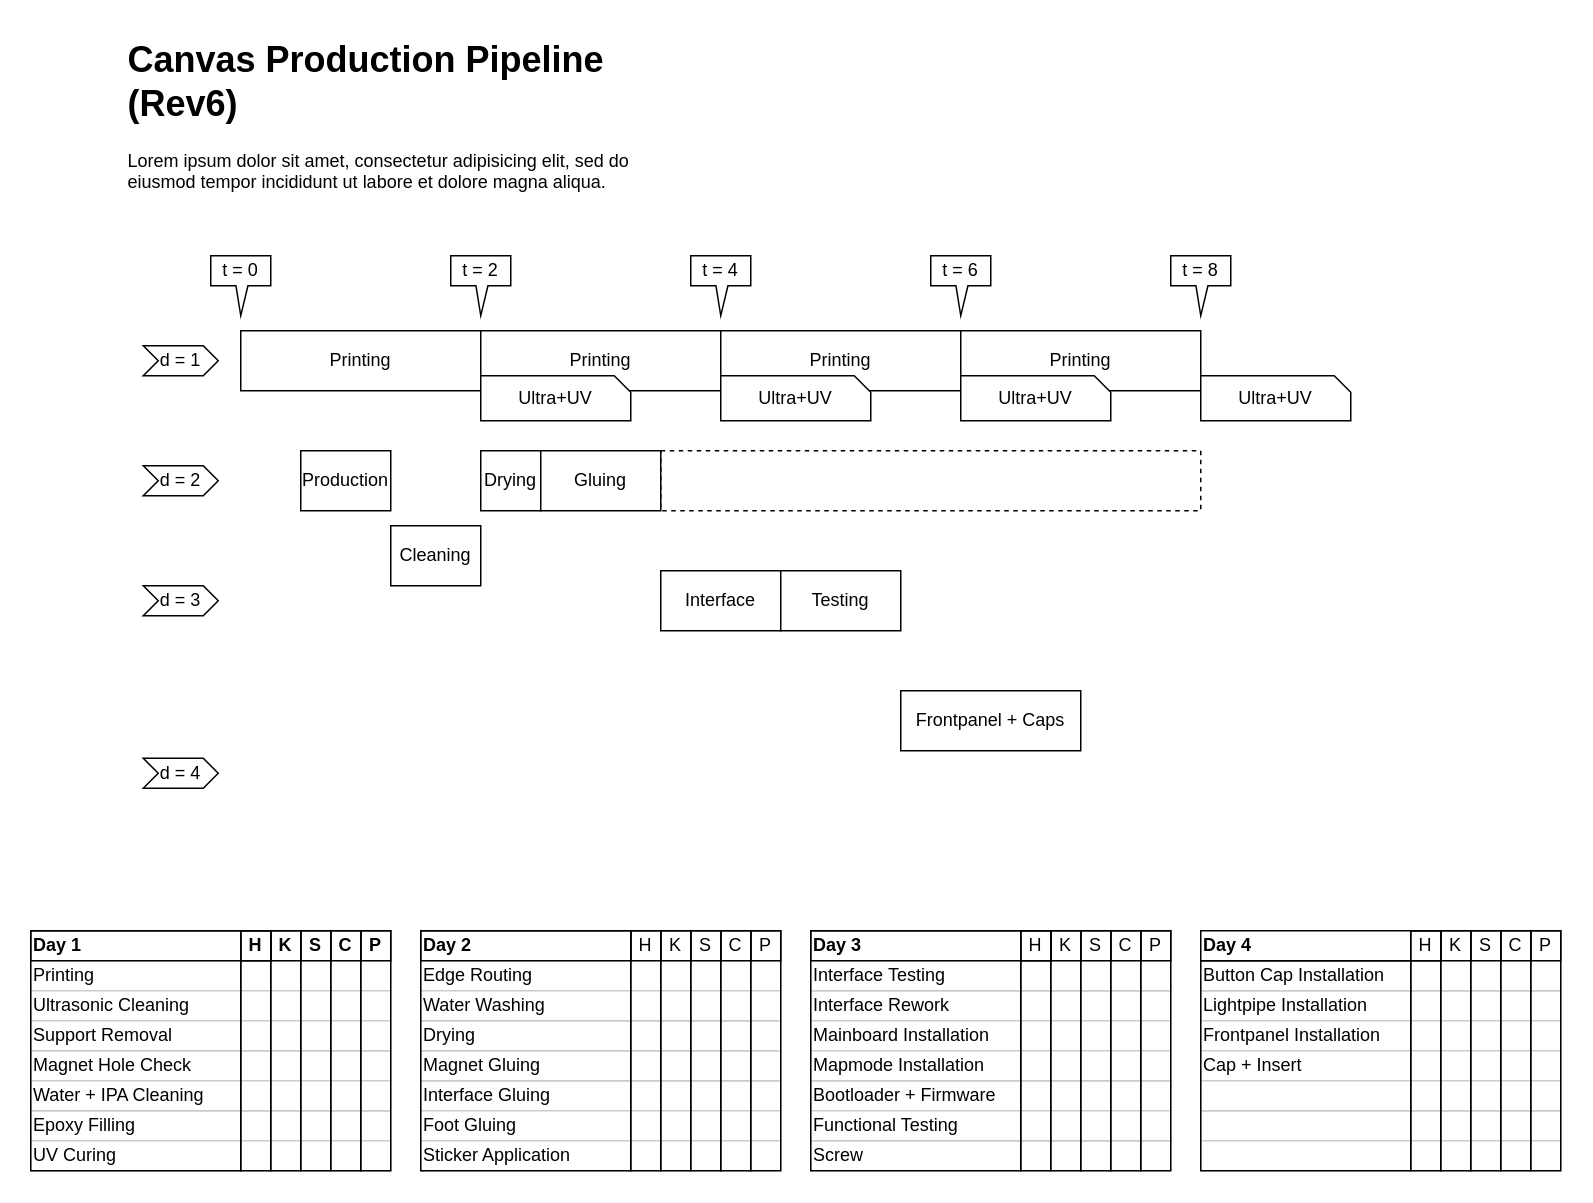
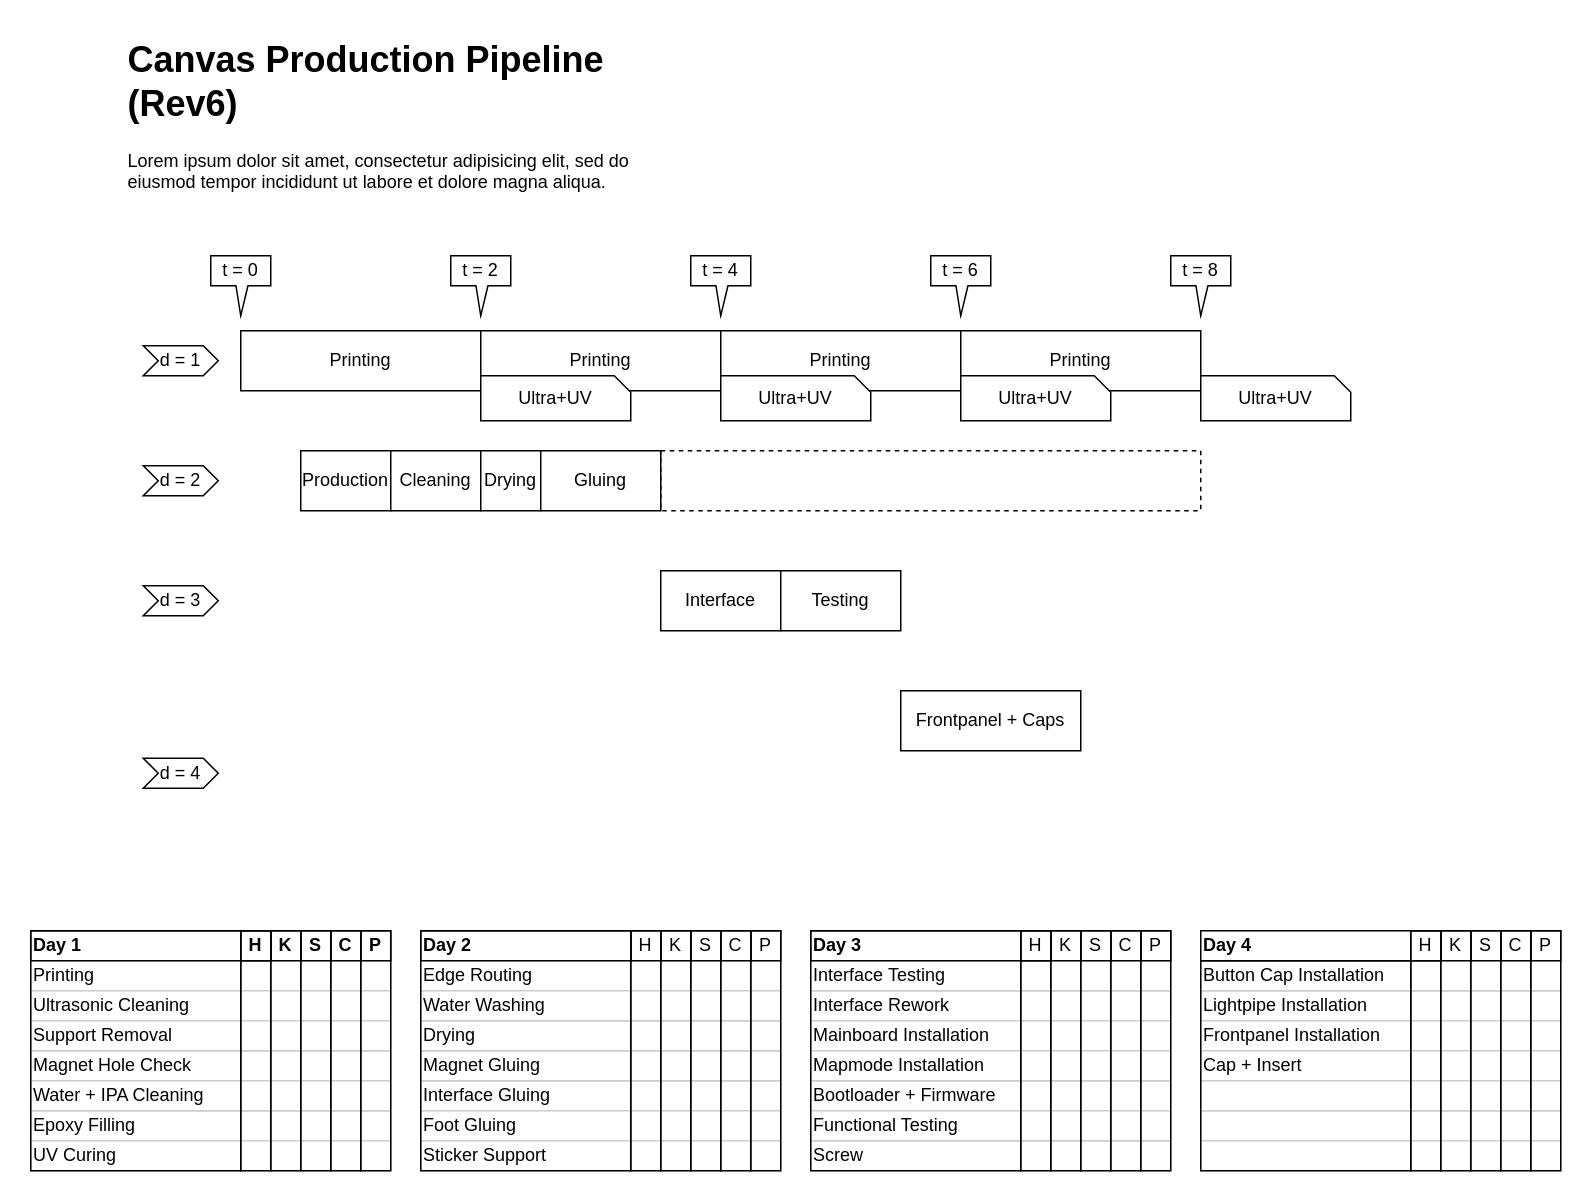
- <mxCell id="33" value="Cleaning" style="rounded=0;whiteSpace=wrap;html=1;" parent="1" vertex="1"><mxGeometry x="260" y="350" width="60" height="40" as="geometry" /></mxCell>
+ <mxCell id="33" value="Cleaning" style="rounded=0;whiteSpace=wrap;html=1;" parent="1" vertex="1"><mxGeometry x="260" y="300" width="60" height="40" as="geometry" /></mxCell>
- <mxCell id="17" value="Sticker Application" style="rounded=0;whiteSpace=wrap;html=1;strokeColor=#CCCCCC;align=left;fontSize=12;" parent="1" vertex="1"><mxGeometry x="280" y="760" width="240" height="20" as="geometry" /></mxCell>
+ <mxCell id="17" value="Sticker Support" style="rounded=0;whiteSpace=wrap;html=1;strokeColor=#CCCCCC;align=left;fontSize=12;" parent="1" vertex="1"><mxGeometry x="280" y="760" width="240" height="20" as="geometry" /></mxCell>
